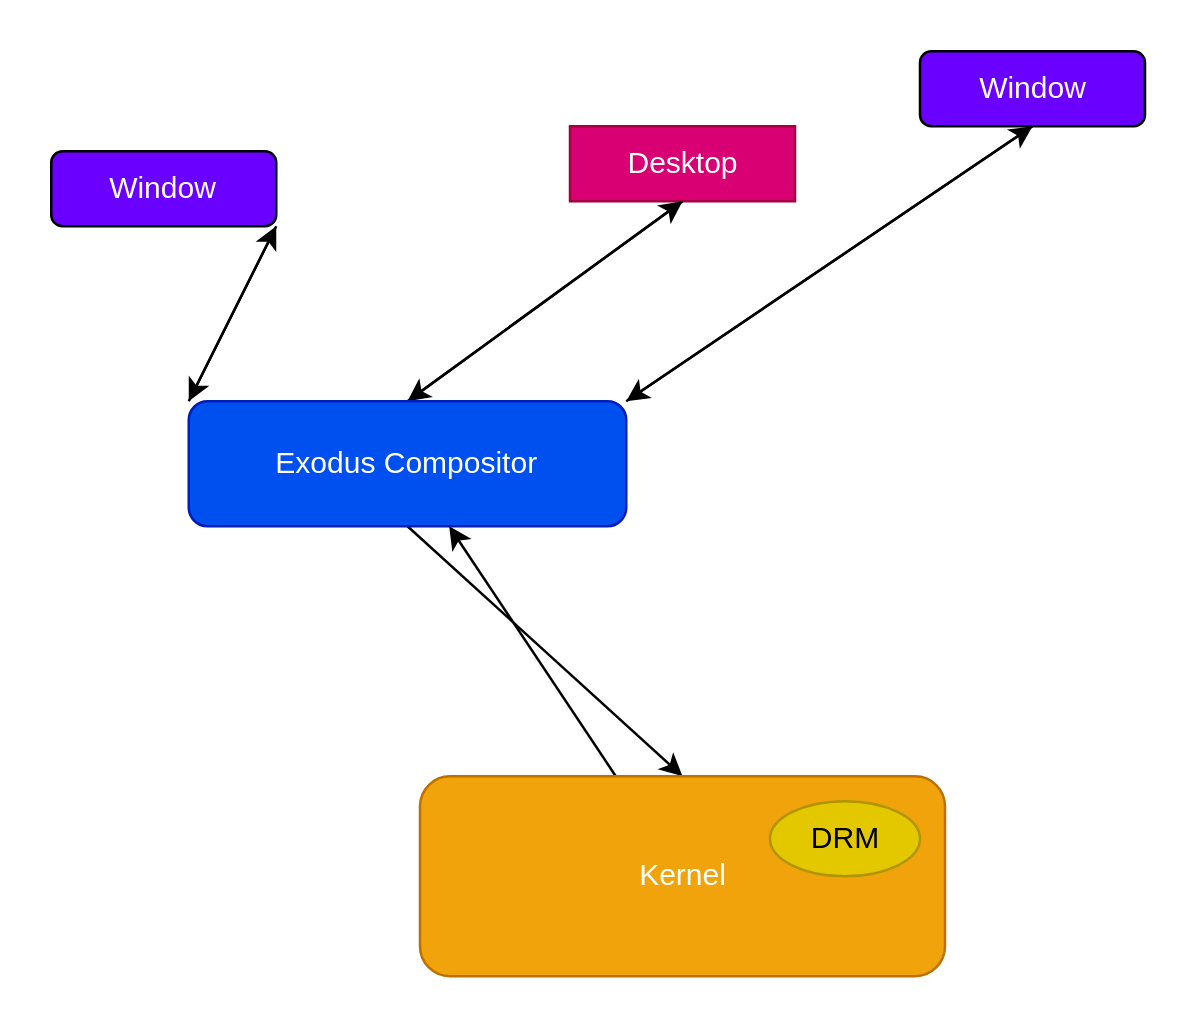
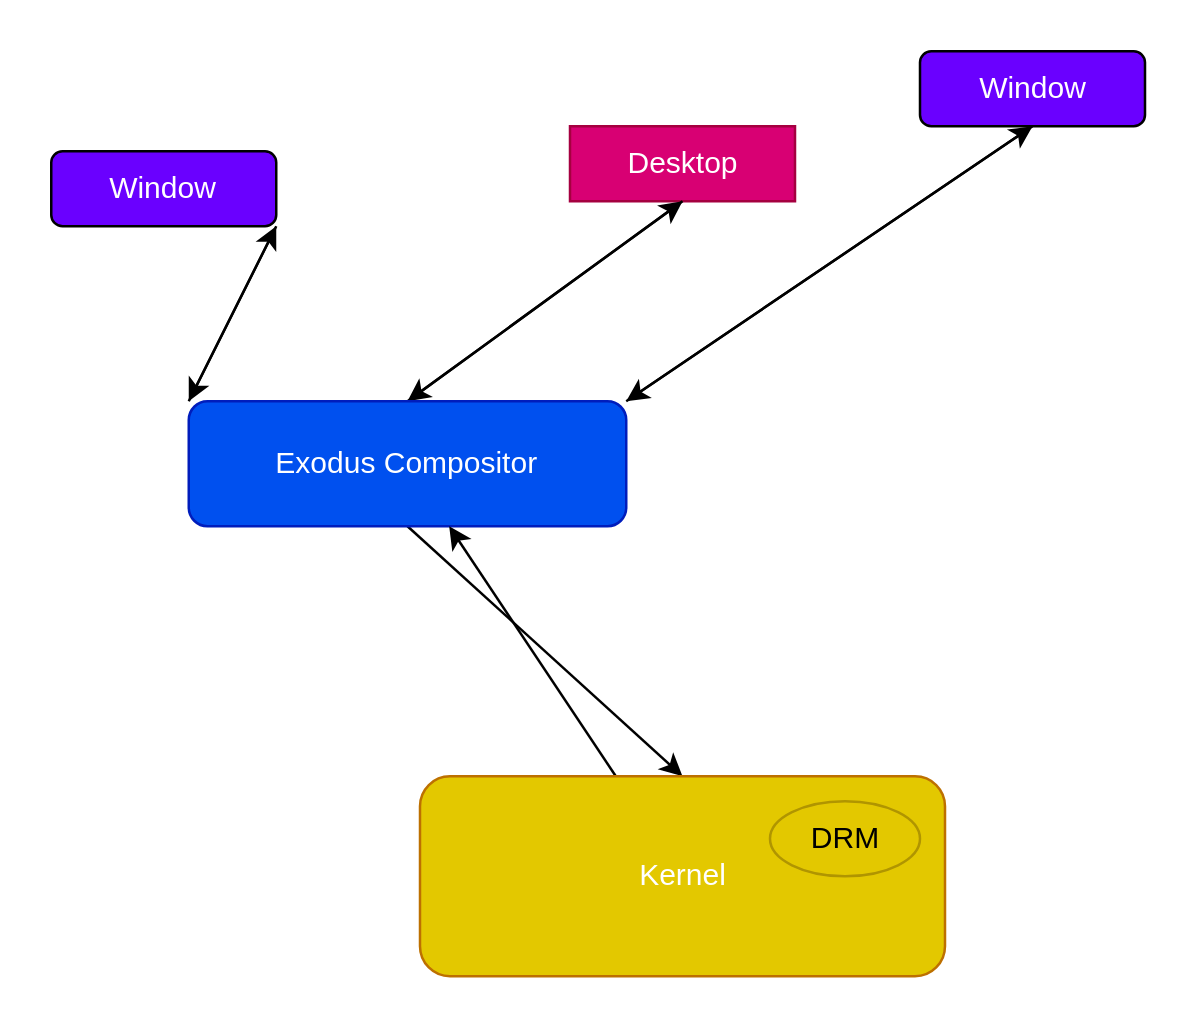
- <mxCell id="14" value="Kernel" style="rounded=1;whiteSpace=wrap;html=1;labelBackgroundColor=none;strokeColor=#BD7000;fillColor=#f0a30a;shadow=0;glass=0;fontColor=#FFFFFF;" vertex="1" parent="1"><mxGeometry x="167.5" y="310" width="210" height="80" as="geometry" /></mxCell>
+ <mxCell id="14" value="Kernel" style="rounded=1;whiteSpace=wrap;html=1;labelBackgroundColor=none;strokeColor=#BD7000;fillColor=#e3c800;shadow=0;glass=0;fontColor=#FFFFFF;" vertex="1" parent="1"><mxGeometry x="167.5" y="310" width="210" height="80" as="geometry" /></mxCell>
